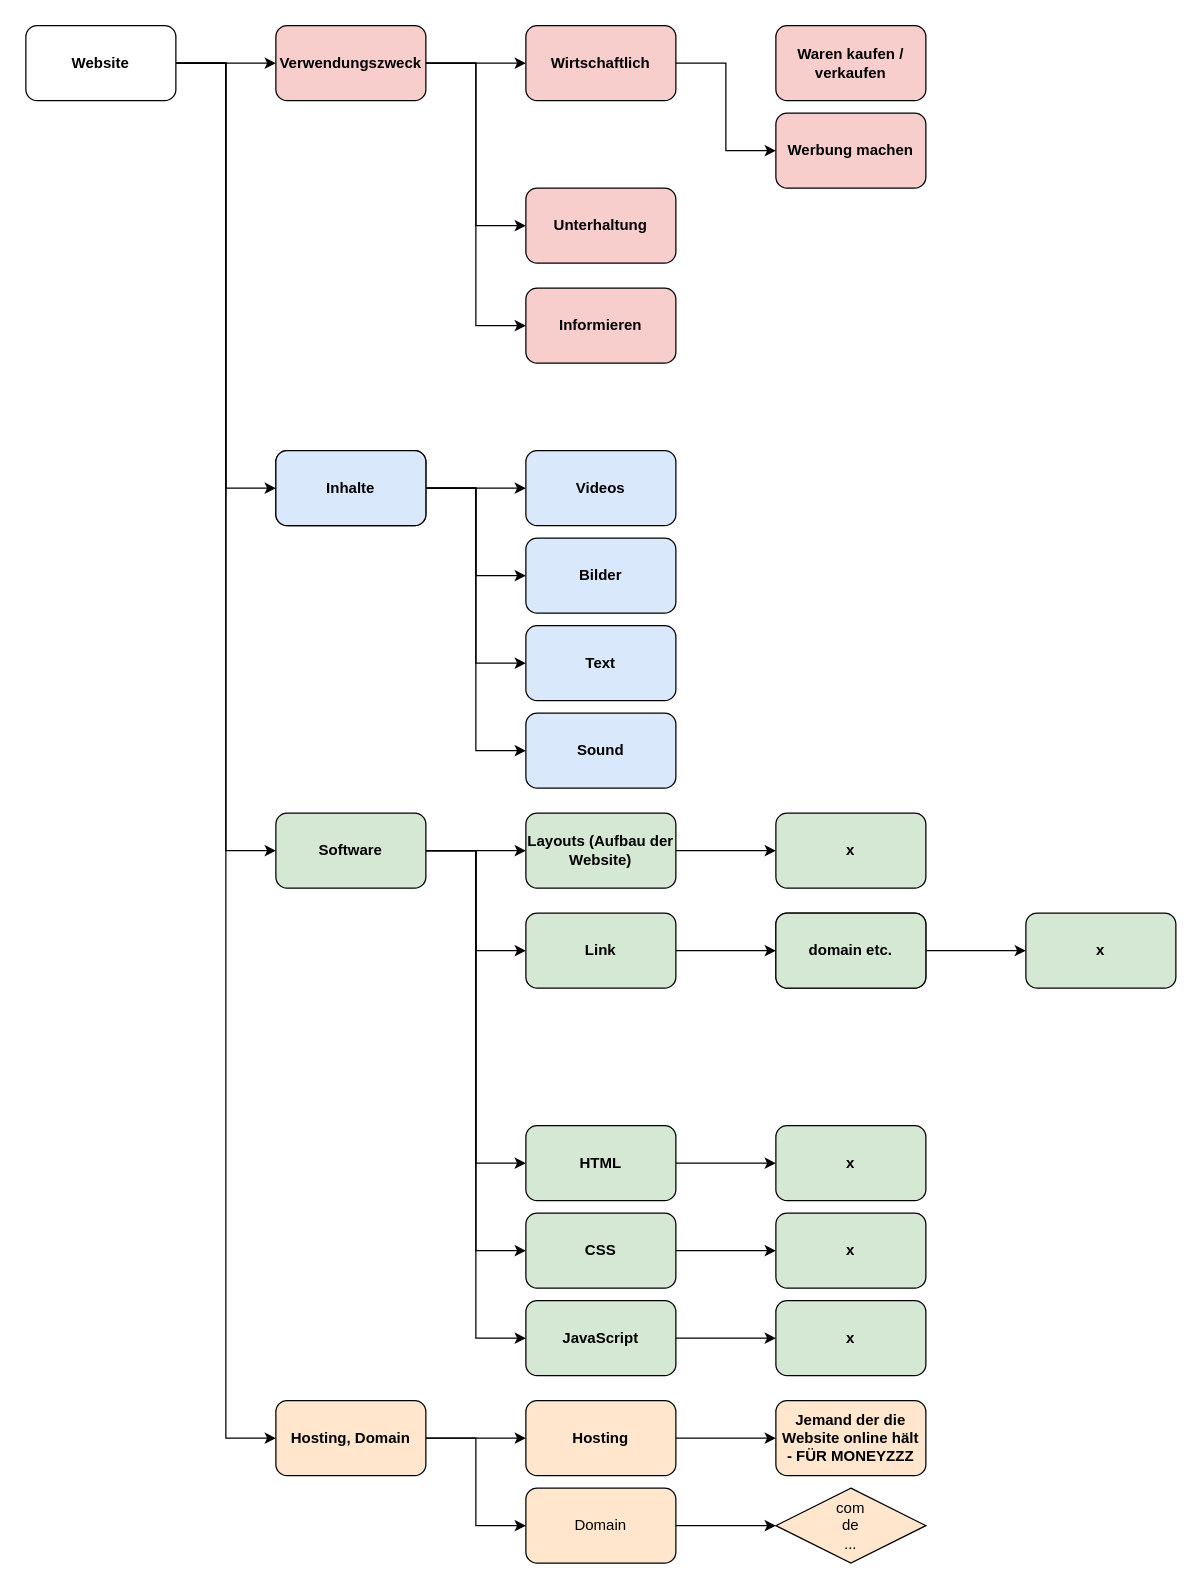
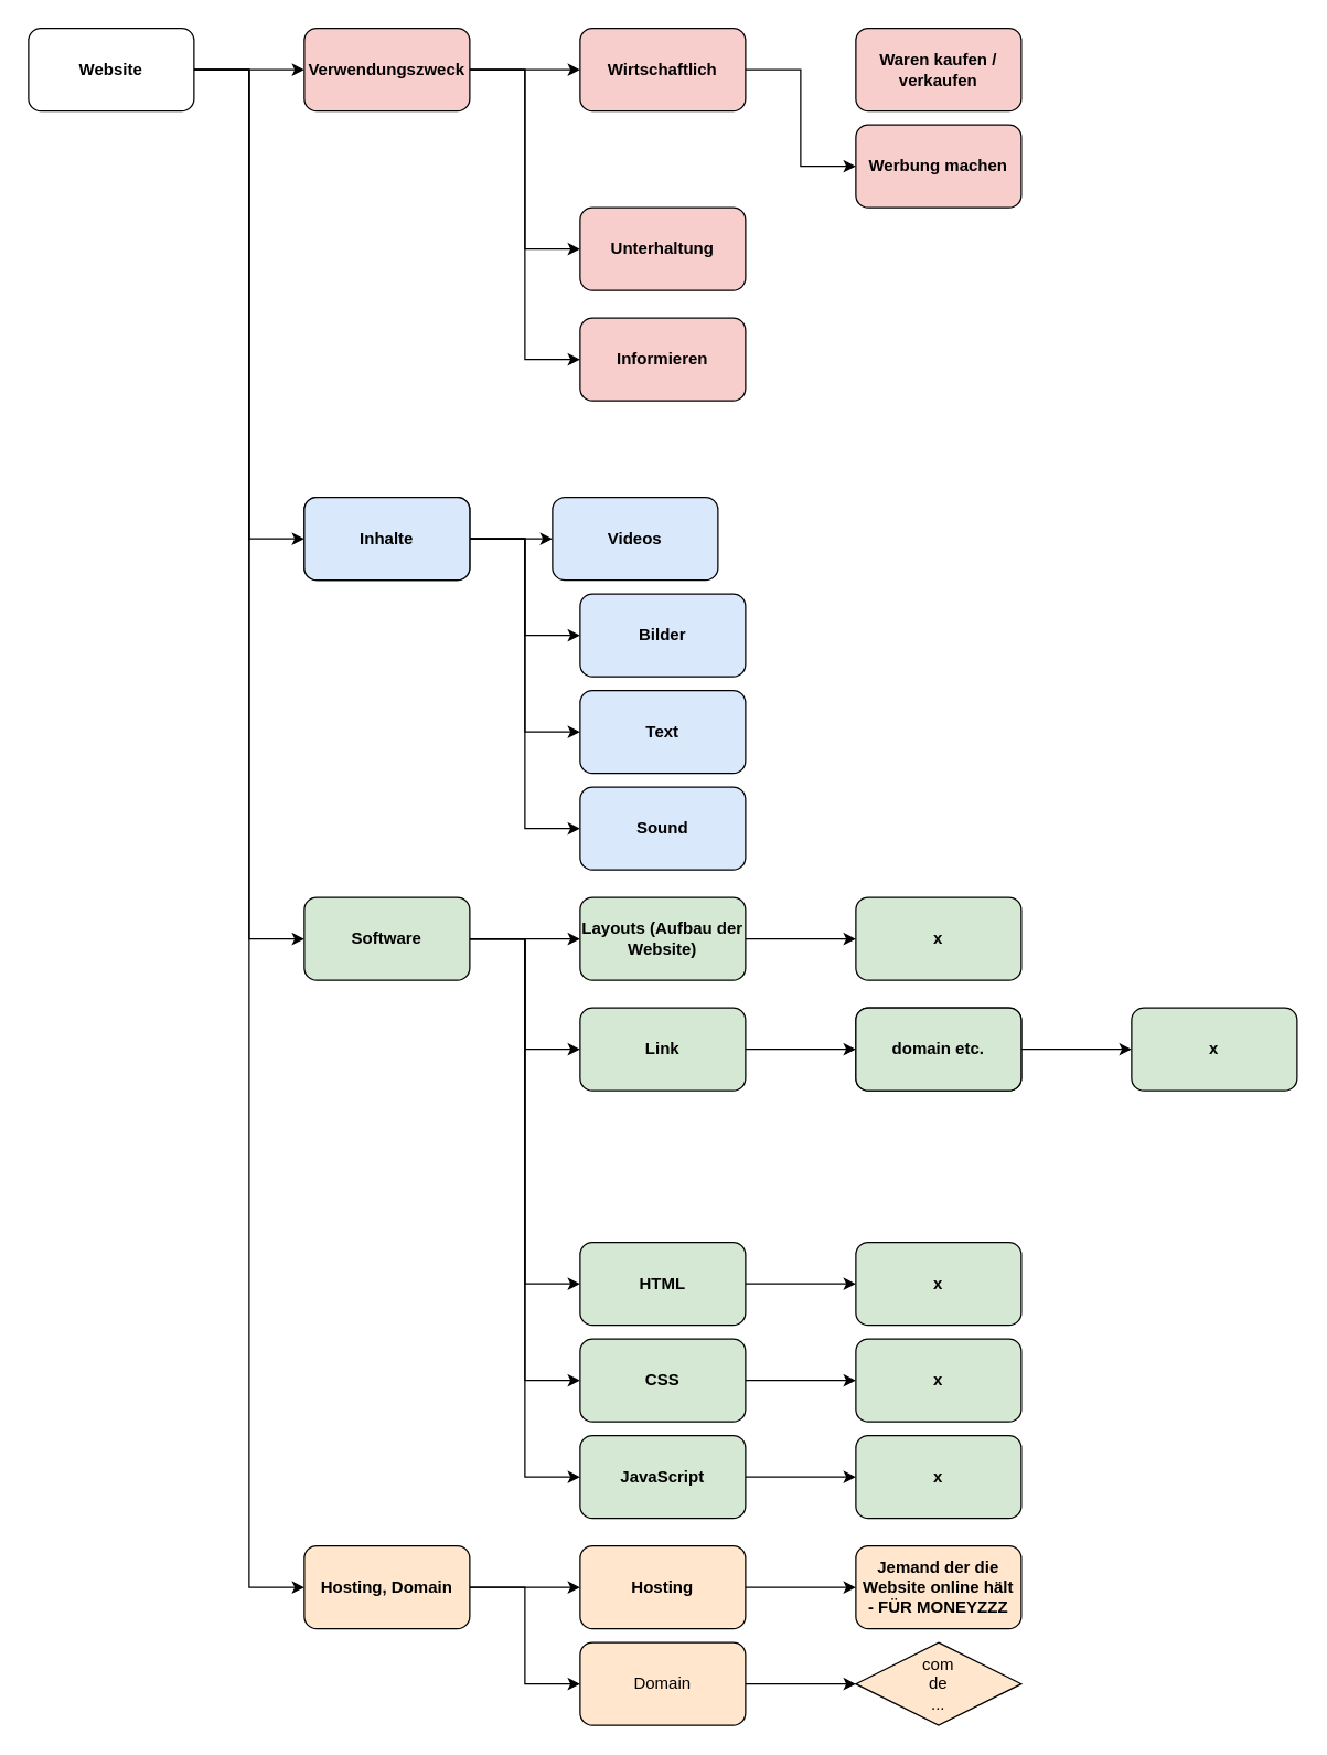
- <mxCell id="19" value="Videos" style="rounded=1;whiteSpace=wrap;html=1;fillColor=#dae8fc;strokeColor=#000000;fontStyle=1" vertex="1" parent="1"><mxGeometry x="420" y="360" width="120" height="60" as="geometry" /></mxCell>
+ <mxCell id="19" value="Videos" style="rounded=1;whiteSpace=wrap;html=1;fillColor=#dae8fc;strokeColor=#000000;fontStyle=1" vertex="1" parent="1"><mxGeometry x="400" y="360" width="120" height="60" as="geometry" /></mxCell>
